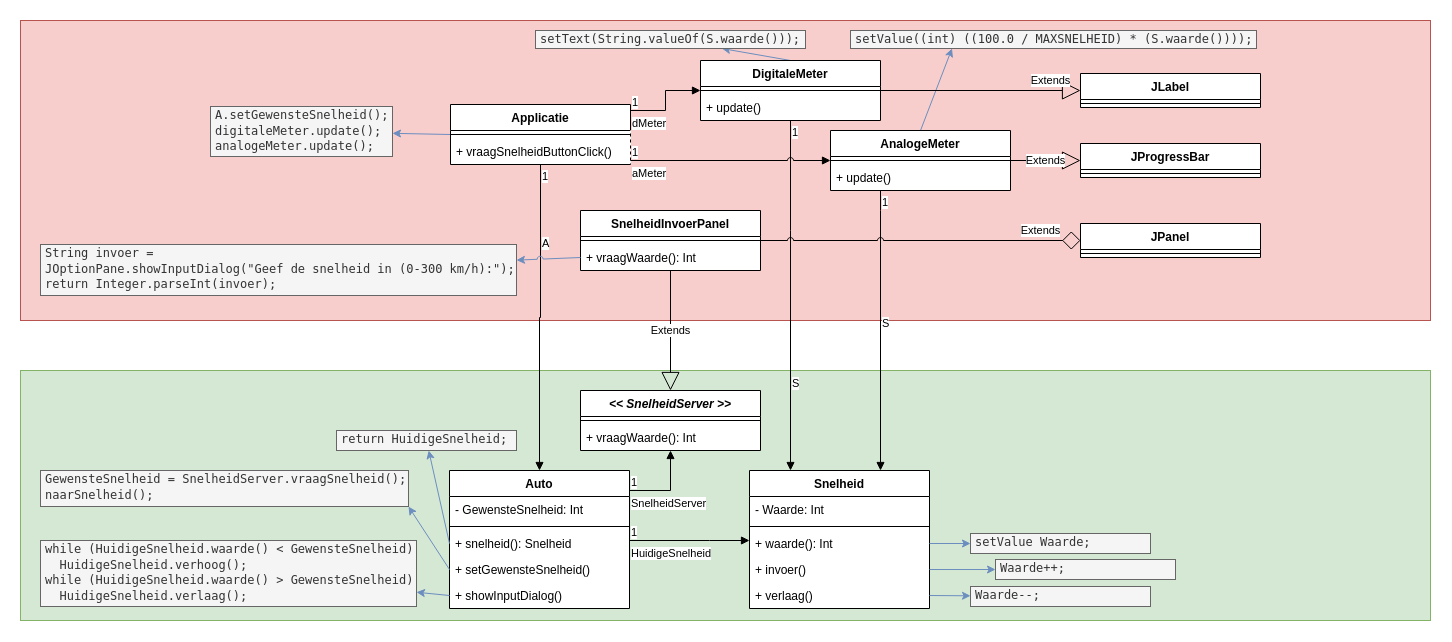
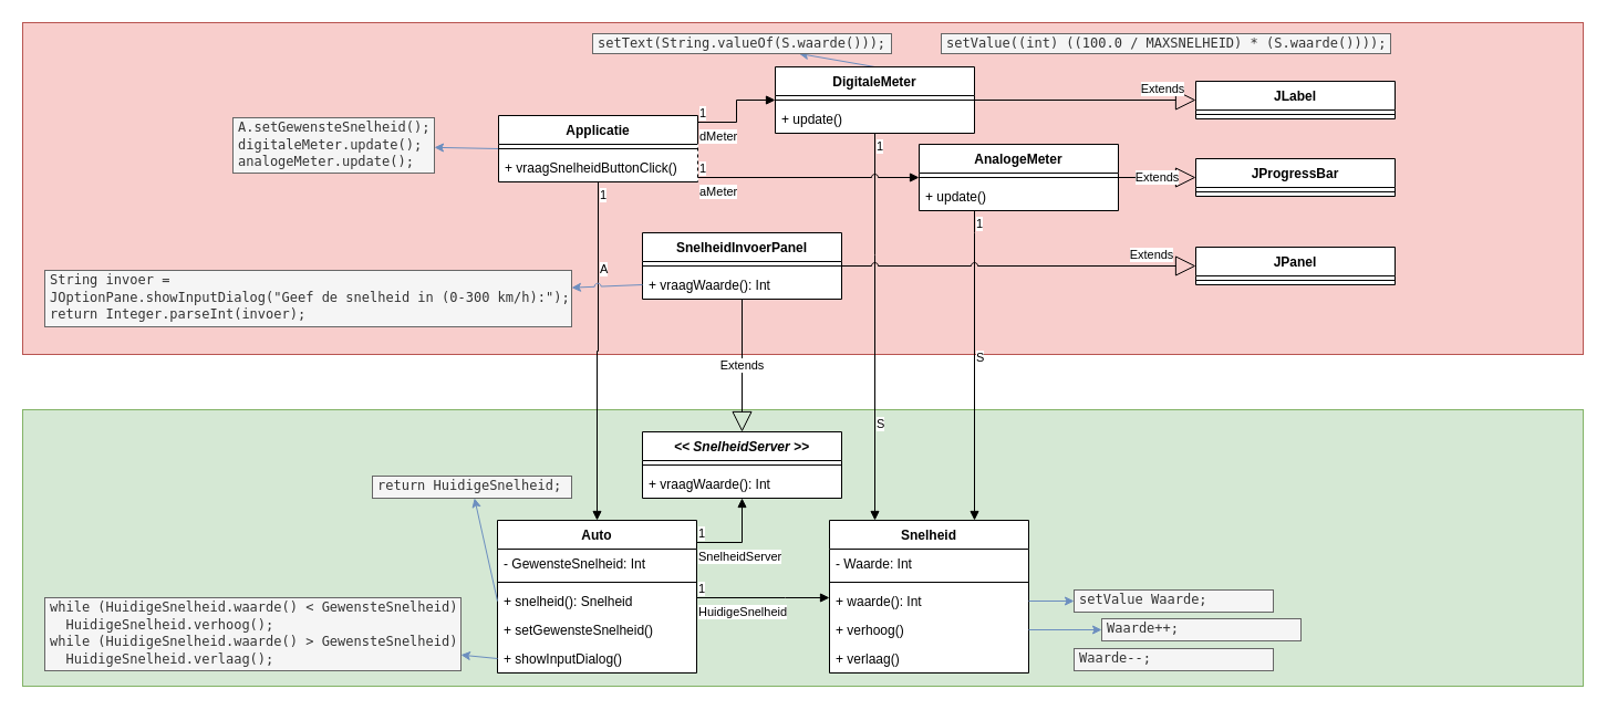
- <mxCell id="24" style="rounded=0;jumpStyle=arc;orthogonalLoop=1;jettySize=auto;html=1;exitX=0.5;exitY=0;exitDx=0;exitDy=0;entryX=0.25;entryY=1;entryDx=0;entryDy=0;fillColor=#dae8fc;strokeColor=#6c8ebf;" edge="1" parent="1" source="25" target="60"><mxGeometry relative="1" as="geometry" /></mxCell>
- <mxCell id="57" value="Extends" style="endArrow=diamond;endSize=16;endFill=0;html=1;rounded=0;jumpStyle=arc;" edge="1" parent="1" source="51" target="55"><mxGeometry x="0.75" y="10" width="160" relative="1" as="geometry"><mxPoint x="1020" y="170" as="sourcePoint" /><mxPoint x="1090" y="170" as="targetPoint" /><mxPoint as="offset" /></mxGeometry></mxCell>
+ <mxCell id="57" value="Extends" style="endArrow=block;endSize=16;endFill=0;html=1;rounded=0;jumpStyle=arc;" edge="1" parent="1" source="51" target="55"><mxGeometry x="0.75" y="10" width="160" relative="1" as="geometry"><mxPoint x="1020" y="170" as="sourcePoint" /><mxPoint x="1090" y="170" as="targetPoint" /><mxPoint as="offset" /></mxGeometry></mxCell>
- <mxCell id="64" value="&lt;pre style=&quot;line-height: 130%;&quot;&gt;GewensteSnelheid = SnelheidServer.vraagSnelheid();&lt;br&gt;naarSnelheid();&lt;br&gt;&lt;/pre&gt;" style="text;html=1;strokeColor=#666666;fillColor=#f5f5f5;spacing=5;spacingTop=-20;whiteSpace=wrap;overflow=hidden;rounded=0;align=left;fontColor=#333333;" vertex="1" parent="1"><mxGeometry x="40" y="470" width="368" height="36" as="geometry" /></mxCell>
- <mxCell id="67" style="edgeStyle=none;rounded=0;jumpStyle=arc;orthogonalLoop=1;jettySize=auto;html=1;exitX=0;exitY=0.5;exitDx=0;exitDy=0;entryX=1;entryY=1;entryDx=0;entryDy=0;fillColor=#dae8fc;strokeColor=#6c8ebf;" edge="1" parent="1" source="12" target="64"><mxGeometry relative="1" as="geometry" /></mxCell>
- <mxCell id="18" value="+ invoer()" style="text;strokeColor=none;fillColor=none;align=left;verticalAlign=top;spacingLeft=4;spacingRight=4;overflow=hidden;rotatable=0;points=[[0,0.5],[1,0.5]];portConstraint=eastwest;" parent="14" vertex="1"><mxGeometry y="86" width="180" height="26" as="geometry" /></mxCell>
+ <mxCell id="18" value="+ verhoog()" style="text;strokeColor=none;fillColor=none;align=left;verticalAlign=top;spacingLeft=4;spacingRight=4;overflow=hidden;rotatable=0;points=[[0,0.5],[1,0.5]];portConstraint=eastwest;" parent="14" vertex="1"><mxGeometry y="86" width="180" height="26" as="geometry" /></mxCell>
- <mxCell id="74" style="edgeStyle=none;rounded=0;jumpStyle=arc;orthogonalLoop=1;jettySize=auto;html=1;exitX=1;exitY=0.5;exitDx=0;exitDy=0;fillColor=#dae8fc;strokeColor=#6c8ebf;" edge="1" parent="1" source="19" target="71"><mxGeometry relative="1" as="geometry" /></mxCell>
